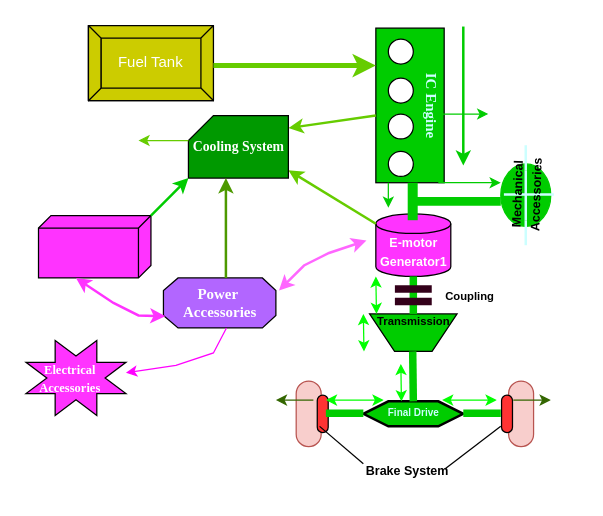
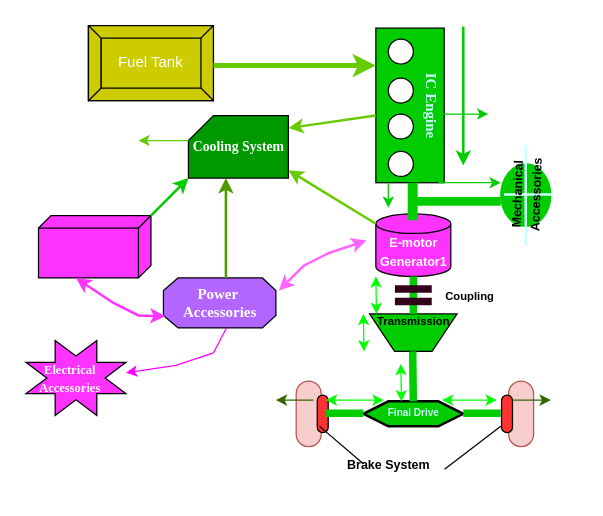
- <mxCell id="45" value="&lt;b&gt;&lt;font style=&quot;font-size: 10px;&quot;&gt;Brake System&lt;/font&gt;&lt;/b&gt;" style="text;html=1;align=center;verticalAlign=middle;resizable=0;points=[];autosize=1;strokeColor=none;fillColor=none;" vertex="1" parent="3"><mxGeometry x="60" y="338.75" width="90" height="30" as="geometry" /></mxCell>
+ <mxCell id="45" value="&lt;b&gt;&lt;font style=&quot;font-size: 10px;&quot;&gt;Brake System&lt;/font&gt;&lt;/b&gt;" style="text;html=1;align=center;verticalAlign=middle;resizable=0;points=[];autosize=1;strokeColor=none;fillColor=none;" vertex="1" parent="3"><mxGeometry x="45" y="333.75" width="90" height="30" as="geometry" /></mxCell>
